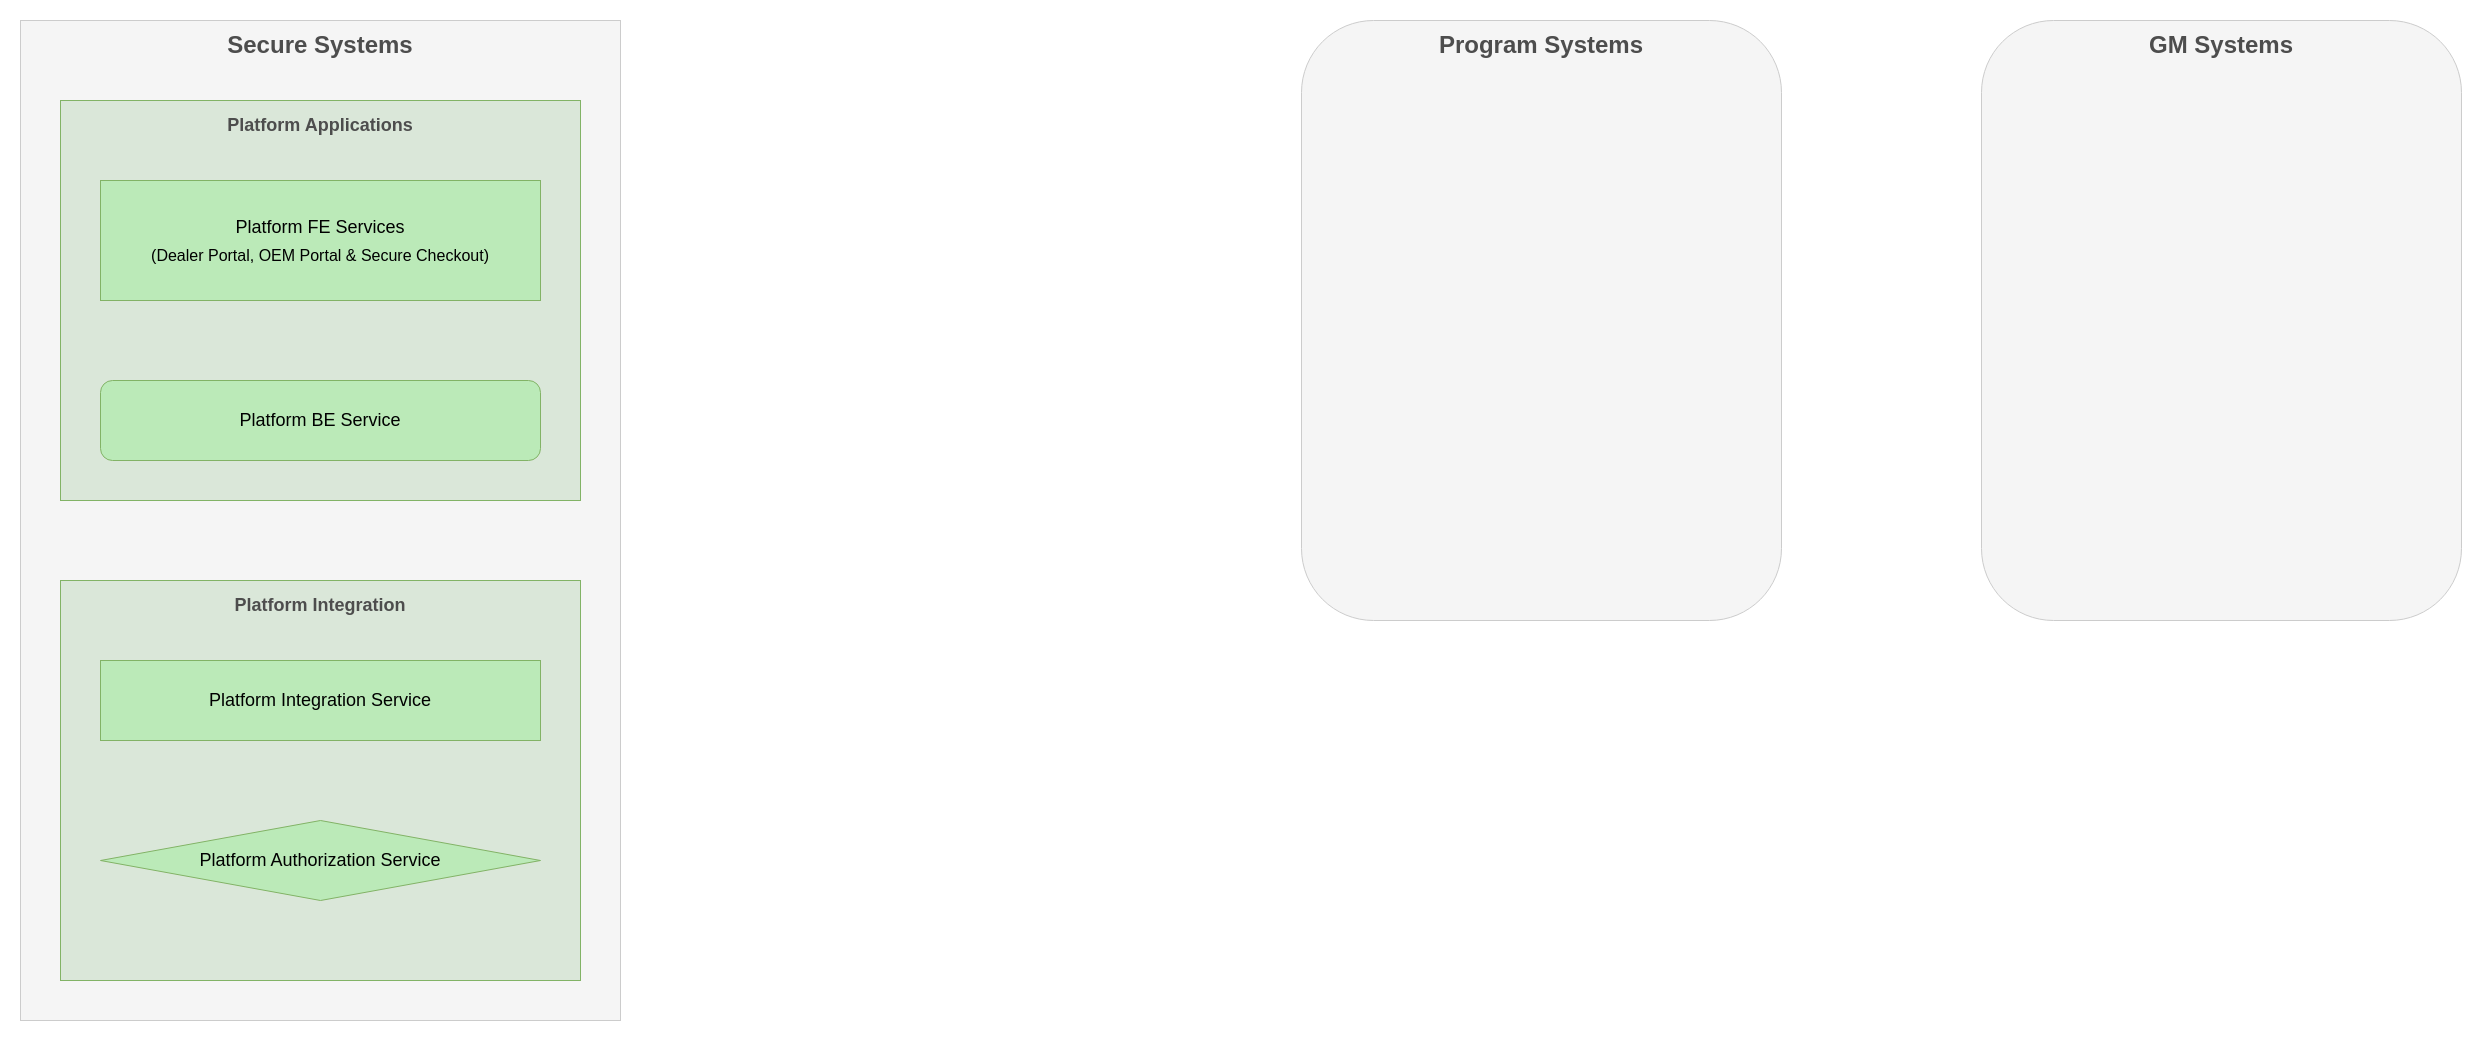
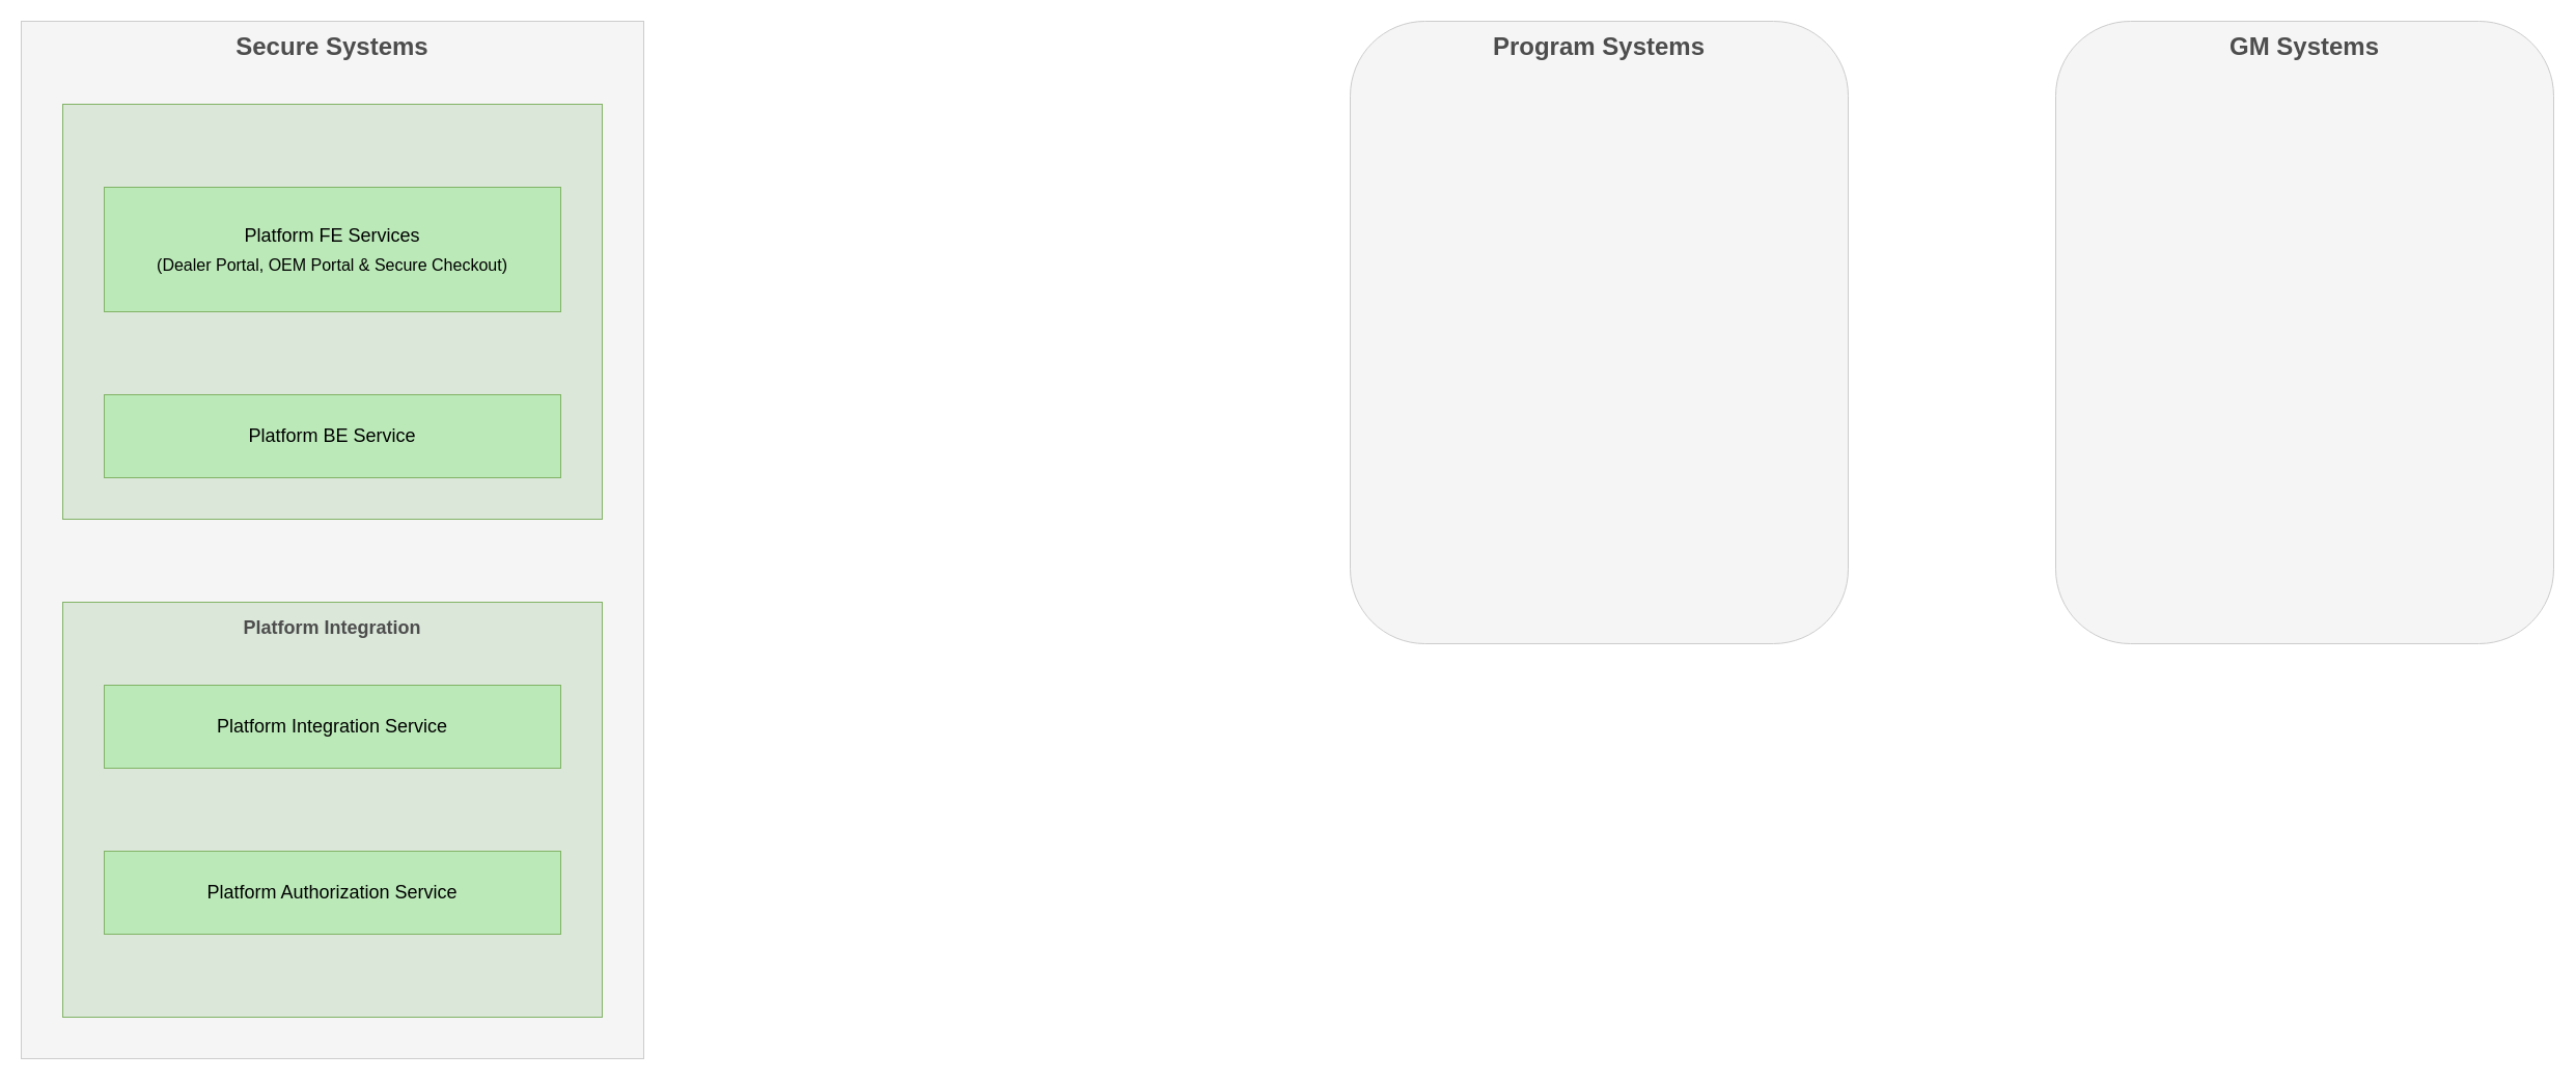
- <mxCell id="9" value="&lt;h2&gt;&lt;b&gt;Platform Applications&lt;/b&gt;&lt;/h2&gt;" style="text;html=1;align=center;verticalAlign=middle;whiteSpace=wrap;rounded=0;fontColor=#4D4D4D;" vertex="1" parent="1"><mxGeometry x="185" y="110" width="270" height="30" as="geometry" /></mxCell>
- <mxCell id="11" value="&lt;font style=&quot;line-height: 160%;&quot;&gt;&lt;font style=&quot;font-size: 18px; line-height: 160%;&quot;&gt;Platform BE Service&lt;/font&gt;&lt;br&gt;&lt;/font&gt;" style="whiteSpace=wrap;html=1;fillColor=#BBEAB8;strokeColor=#82b366;rounded=1;" vertex="1" parent="1"><mxGeometry x="100" y="380" width="440" height="80" as="geometry" /></mxCell>
+ <mxCell id="11" value="&lt;font style=&quot;line-height: 160%;&quot;&gt;&lt;font style=&quot;font-size: 18px; line-height: 160%;&quot;&gt;Platform BE Service&lt;/font&gt;&lt;br&gt;&lt;/font&gt;" style="rounded=0;whiteSpace=wrap;html=1;fillColor=#BBEAB8;strokeColor=#82b366;" vertex="1" parent="1"><mxGeometry x="100" y="380" width="440" height="80" as="geometry" /></mxCell>
- <mxCell id="15" value="&lt;font style=&quot;line-height: 160%;&quot;&gt;&lt;font style=&quot;font-size: 18px; line-height: 160%;&quot;&gt;Platform Authorization Service&lt;/font&gt;&lt;br&gt;&lt;/font&gt;" style="rhombus;whiteSpace=wrap;html=1;fillColor=#BBEAB8;strokeColor=#82b366;" vertex="1" parent="1"><mxGeometry x="100" y="820" width="440" height="80" as="geometry" /></mxCell>
+ <mxCell id="15" value="&lt;font style=&quot;line-height: 160%;&quot;&gt;&lt;font style=&quot;font-size: 18px; line-height: 160%;&quot;&gt;Platform Authorization Service&lt;/font&gt;&lt;br&gt;&lt;/font&gt;" style="rounded=0;whiteSpace=wrap;html=1;fillColor=#BBEAB8;strokeColor=#82b366;" vertex="1" parent="1"><mxGeometry x="100" y="820" width="440" height="80" as="geometry" /></mxCell>
